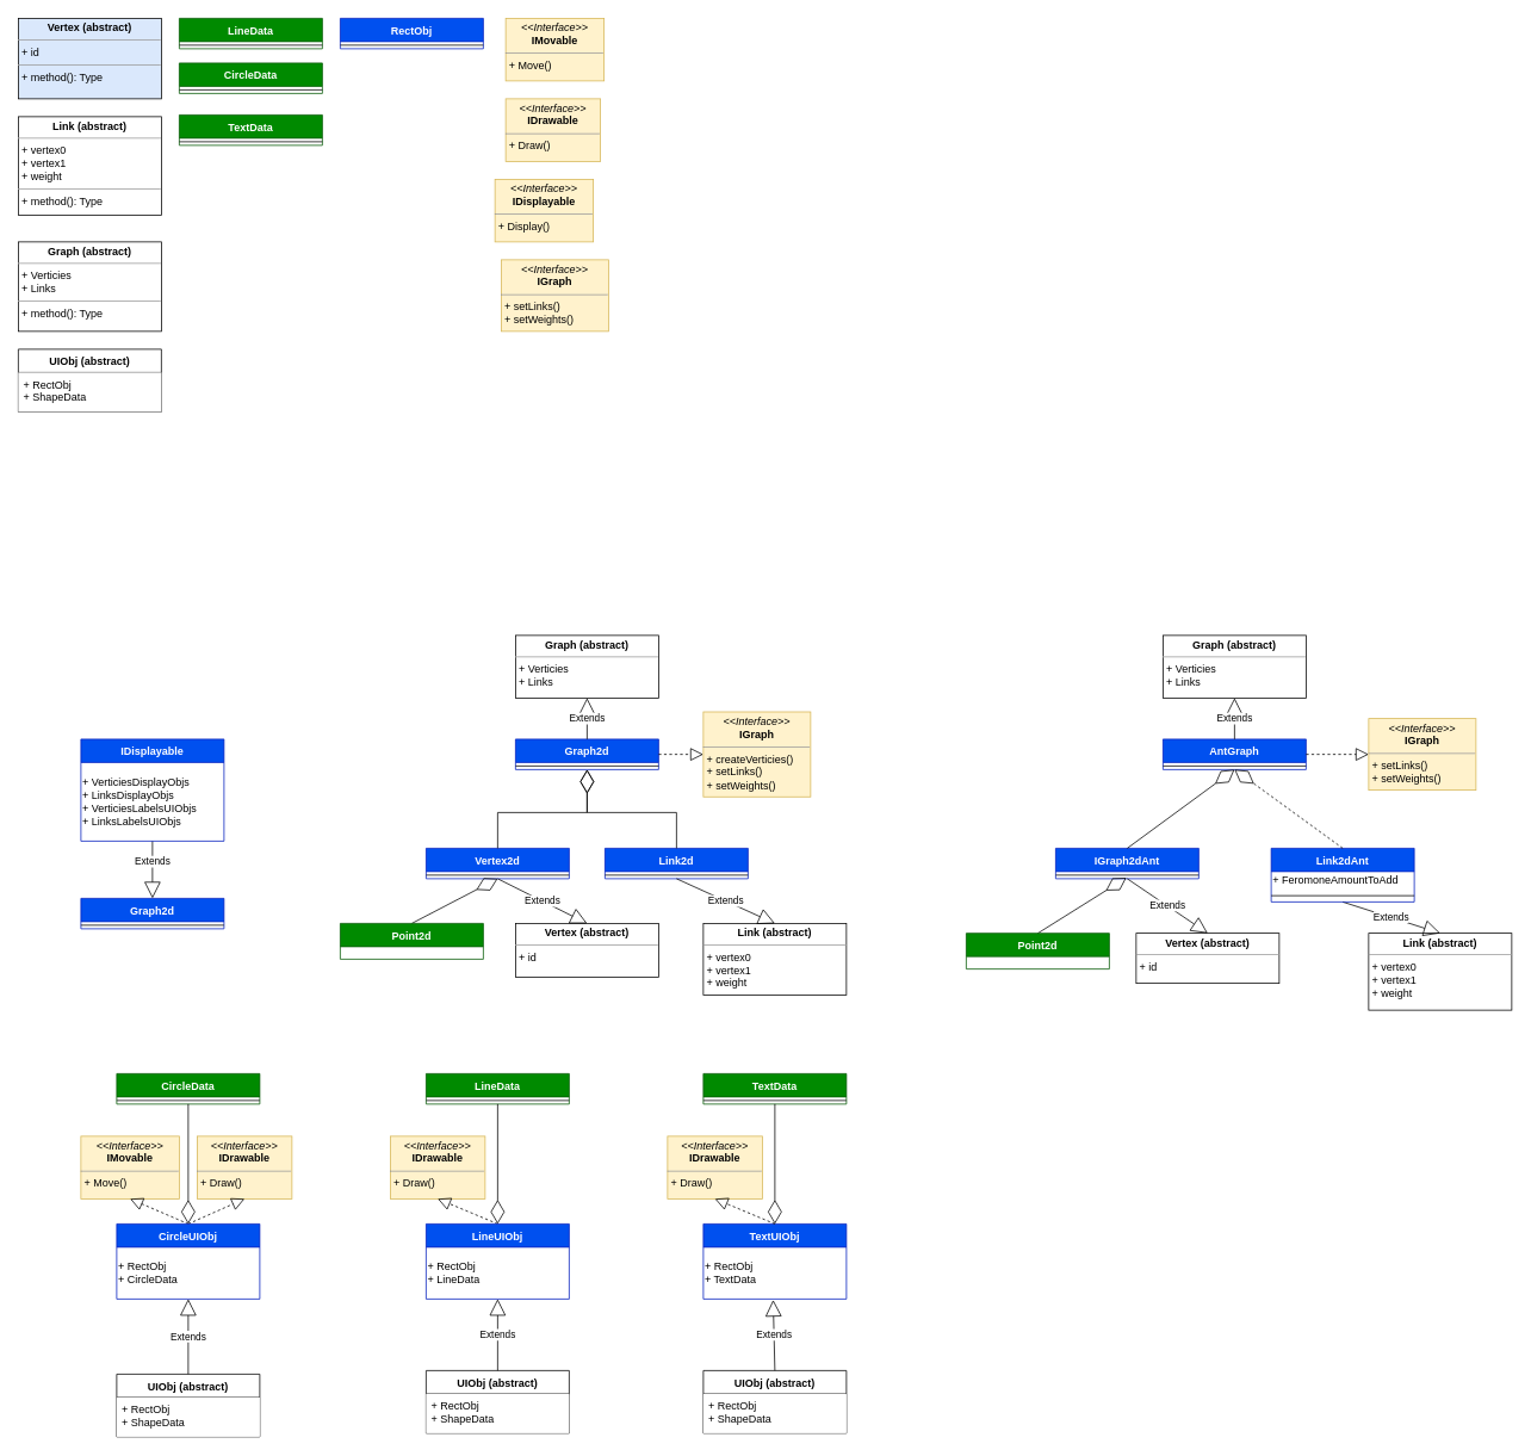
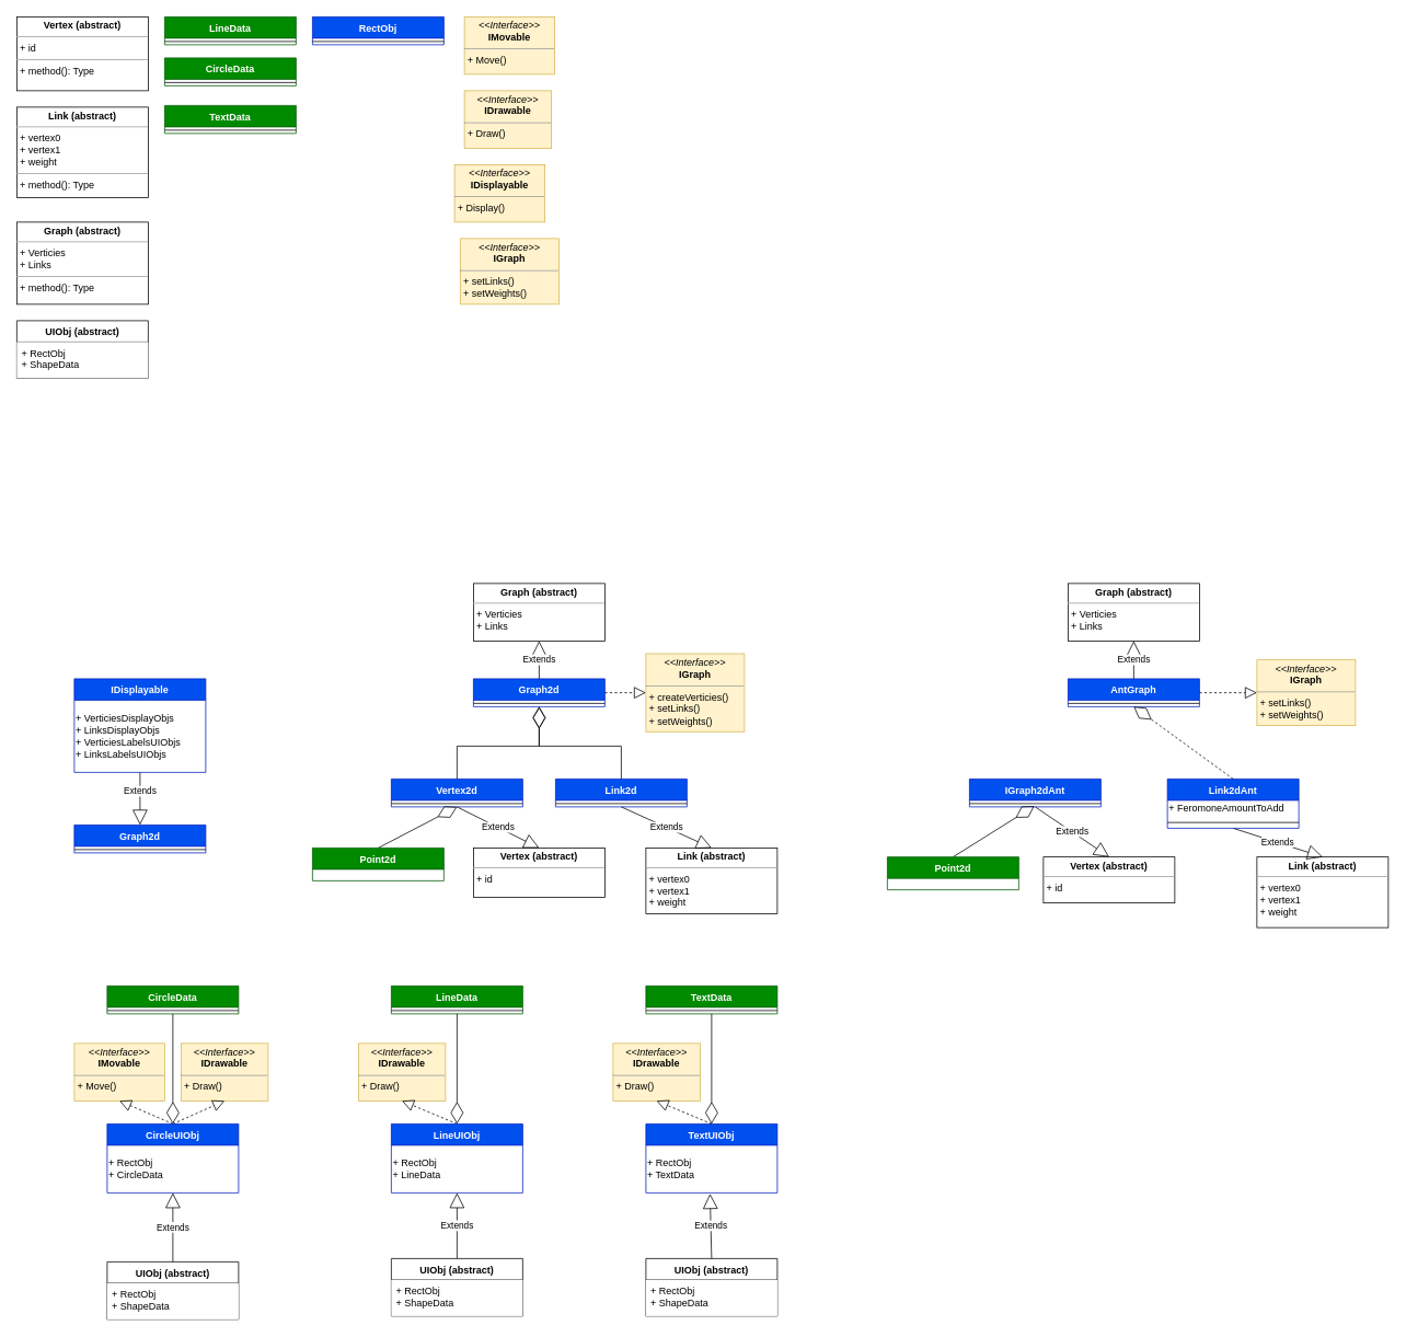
- <mxCell id="13" value="&lt;p style=&quot;margin: 0px ; margin-top: 4px ; text-align: center&quot;&gt;&lt;b&gt;Vertex (abstract)&lt;/b&gt;&lt;/p&gt;&lt;hr size=&quot;1&quot;&gt;&lt;p style=&quot;margin: 0px ; margin-left: 4px&quot;&gt;+ id&lt;/p&gt;&lt;hr size=&quot;1&quot;&gt;&lt;p style=&quot;margin: 0px ; margin-left: 4px&quot;&gt;+ method(): Type&lt;/p&gt;" style="verticalAlign=top;align=left;overflow=fill;fontSize=12;fontFamily=Helvetica;html=1;rounded=0;shadow=0;glass=0;sketch=0;fillColor=#dae8fc;" parent="1" vertex="1"><mxGeometry x="20" y="20" width="160" height="90" as="geometry" /></mxCell>
+ <mxCell id="13" value="&lt;p style=&quot;margin: 0px ; margin-top: 4px ; text-align: center&quot;&gt;&lt;b&gt;Vertex (abstract)&lt;/b&gt;&lt;/p&gt;&lt;hr size=&quot;1&quot;&gt;&lt;p style=&quot;margin: 0px ; margin-left: 4px&quot;&gt;+ id&lt;/p&gt;&lt;hr size=&quot;1&quot;&gt;&lt;p style=&quot;margin: 0px ; margin-left: 4px&quot;&gt;+ method(): Type&lt;/p&gt;" style="verticalAlign=top;align=left;overflow=fill;fontSize=12;fontFamily=Helvetica;html=1;rounded=0;shadow=0;glass=0;sketch=0;" parent="1" vertex="1"><mxGeometry x="20" y="20" width="160" height="90" as="geometry" /></mxCell>
- <mxCell id="79" value="" style="endArrow=diamondThin;endFill=0;endSize=24;html=1;rounded=0;entryX=0.5;entryY=1;entryDx=0;entryDy=0;exitX=0.5;exitY=0;exitDx=0;exitDy=0;" parent="1" source="70" target="64" edge="1"><mxGeometry width="160" relative="1" as="geometry"><mxPoint x="1050" y="1024" as="sourcePoint" /><mxPoint x="1320" y="884" as="targetPoint" /></mxGeometry></mxCell>
